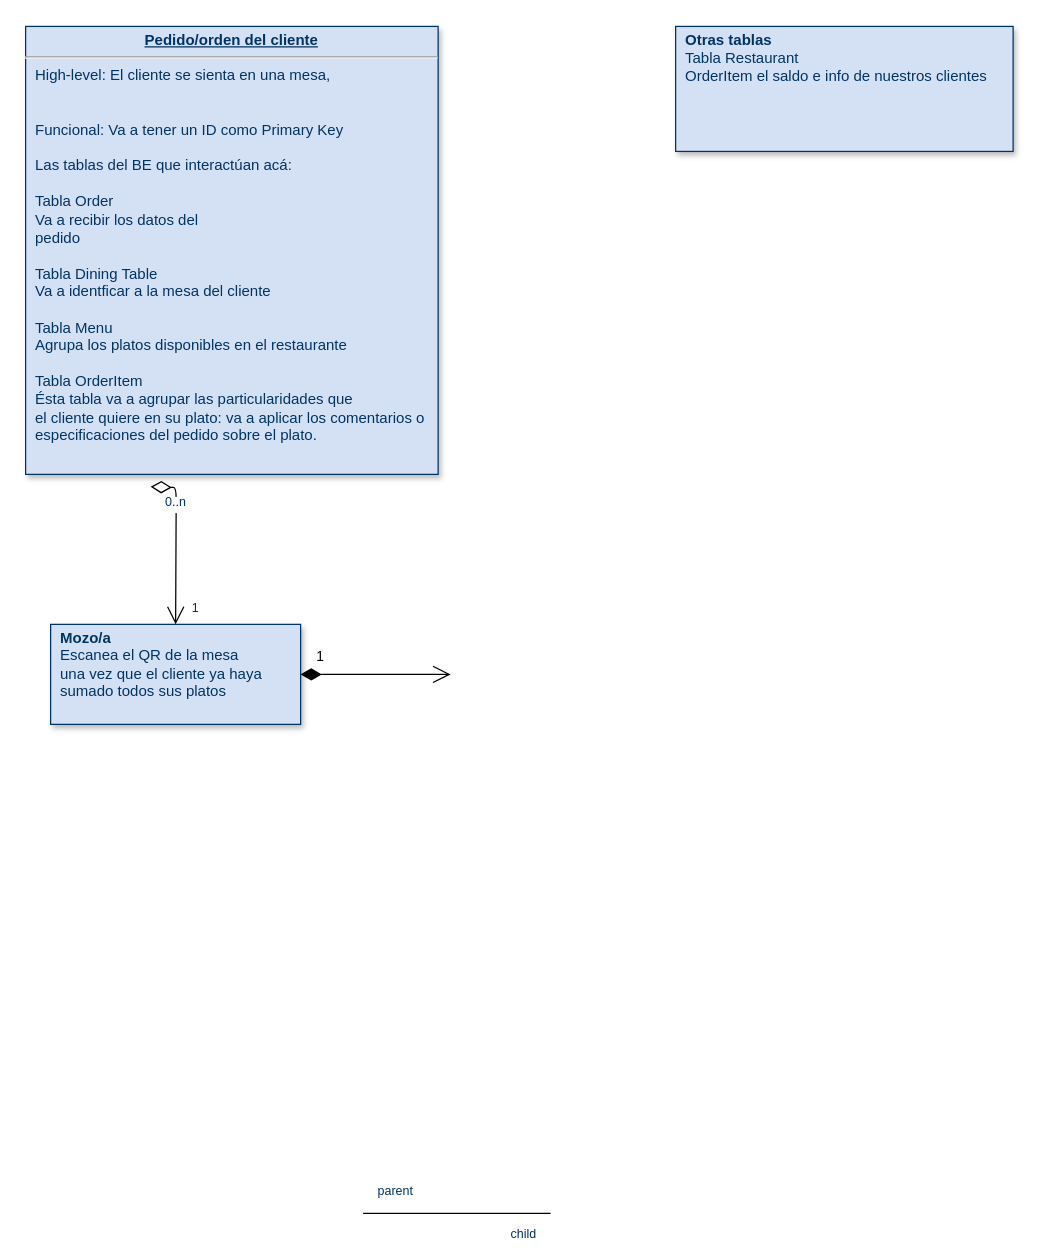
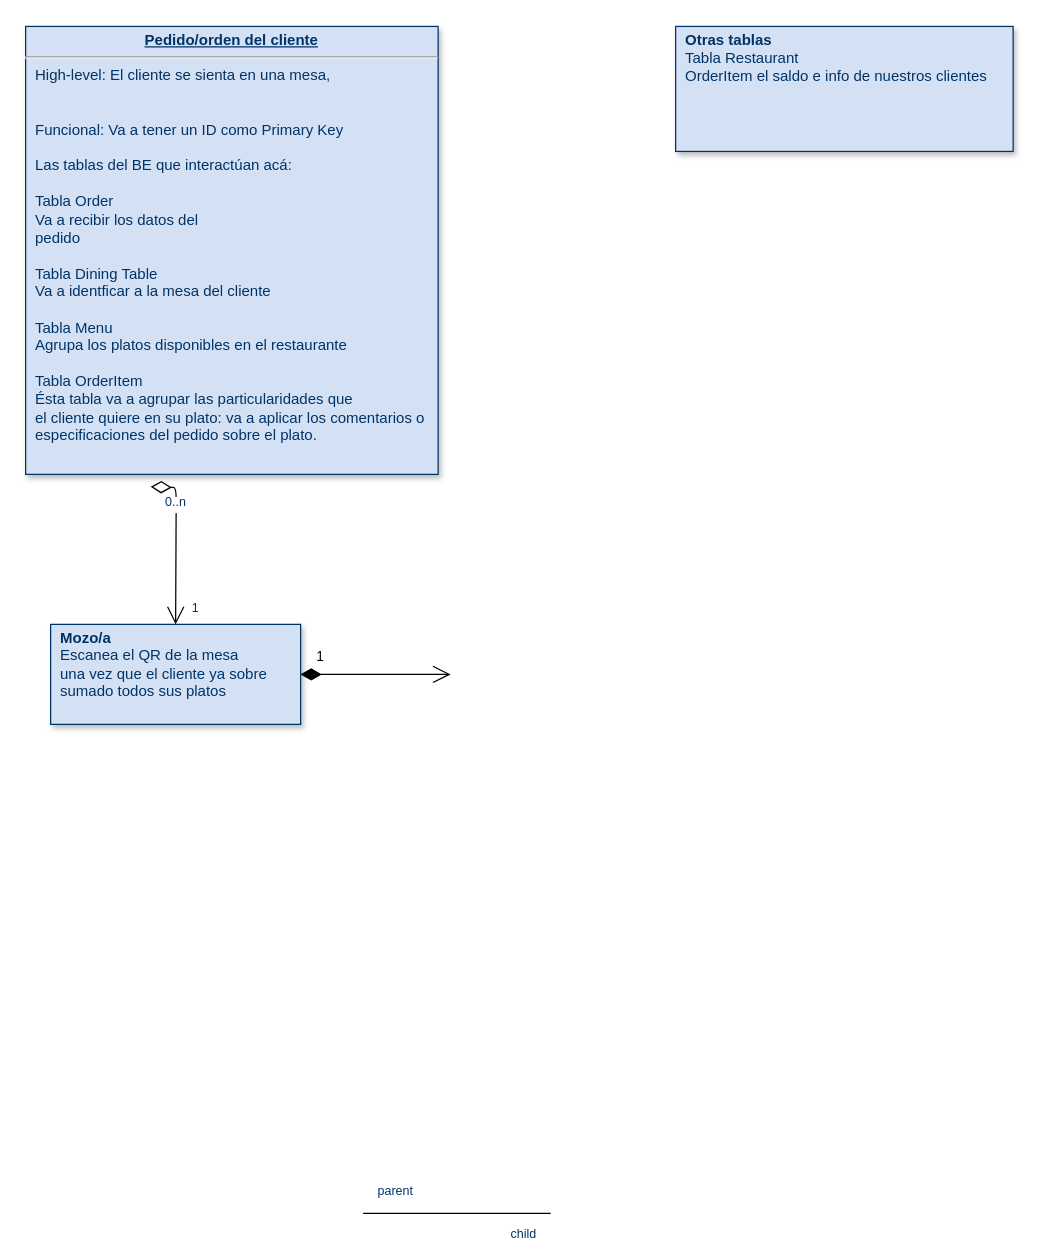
- <mxCell id="2" value="&lt;p style=&quot;margin: 0px; margin-top: 4px; text-align: center; text-decoration: underline;&quot;&gt;&lt;/p&gt;&lt;p style=&quot;margin: 0px; margin-left: 8px;&quot;&gt;&lt;b&gt;Mozo/a&lt;br&gt;&lt;/b&gt;Escanea el QR de la mesa&lt;/p&gt;&lt;p style=&quot;margin: 0px; margin-left: 8px;&quot;&gt;una vez que el cliente ya haya&amp;nbsp;&lt;/p&gt;&lt;p style=&quot;margin: 0px; margin-left: 8px;&quot;&gt;sumado todos sus platos&lt;/p&gt;&lt;p style=&quot;margin: 0px; margin-left: 8px;&quot;&gt;&lt;br&gt;&lt;/p&gt;&lt;p style=&quot;margin: 0px; margin-left: 8px;&quot;&gt;&lt;br&gt;&lt;/p&gt;" style="verticalAlign=top;align=left;overflow=fill;fontSize=12;fontFamily=Helvetica;html=1;strokeColor=#003366;shadow=1;fillColor=#D4E1F5;fontColor=#003366" parent="1" vertex="1"><mxGeometry x="40" y="499" width="200" height="80" as="geometry" /></mxCell>
+ <mxCell id="2" value="&lt;p style=&quot;margin: 0px; margin-top: 4px; text-align: center; text-decoration: underline;&quot;&gt;&lt;/p&gt;&lt;p style=&quot;margin: 0px; margin-left: 8px;&quot;&gt;&lt;b&gt;Mozo/a&lt;br&gt;&lt;/b&gt;Escanea el QR de la mesa&lt;/p&gt;&lt;p style=&quot;margin: 0px; margin-left: 8px;&quot;&gt;una vez que el cliente ya sobre&amp;nbsp;&lt;/p&gt;&lt;p style=&quot;margin: 0px; margin-left: 8px;&quot;&gt;sumado todos sus platos&lt;/p&gt;&lt;p style=&quot;margin: 0px; margin-left: 8px;&quot;&gt;&lt;br&gt;&lt;/p&gt;&lt;p style=&quot;margin: 0px; margin-left: 8px;&quot;&gt;&lt;br&gt;&lt;/p&gt;" style="verticalAlign=top;align=left;overflow=fill;fontSize=12;fontFamily=Helvetica;html=1;strokeColor=#003366;shadow=1;fillColor=#D4E1F5;fontColor=#003366" parent="1" vertex="1"><mxGeometry x="40" y="499" width="200" height="80" as="geometry" /></mxCell>
